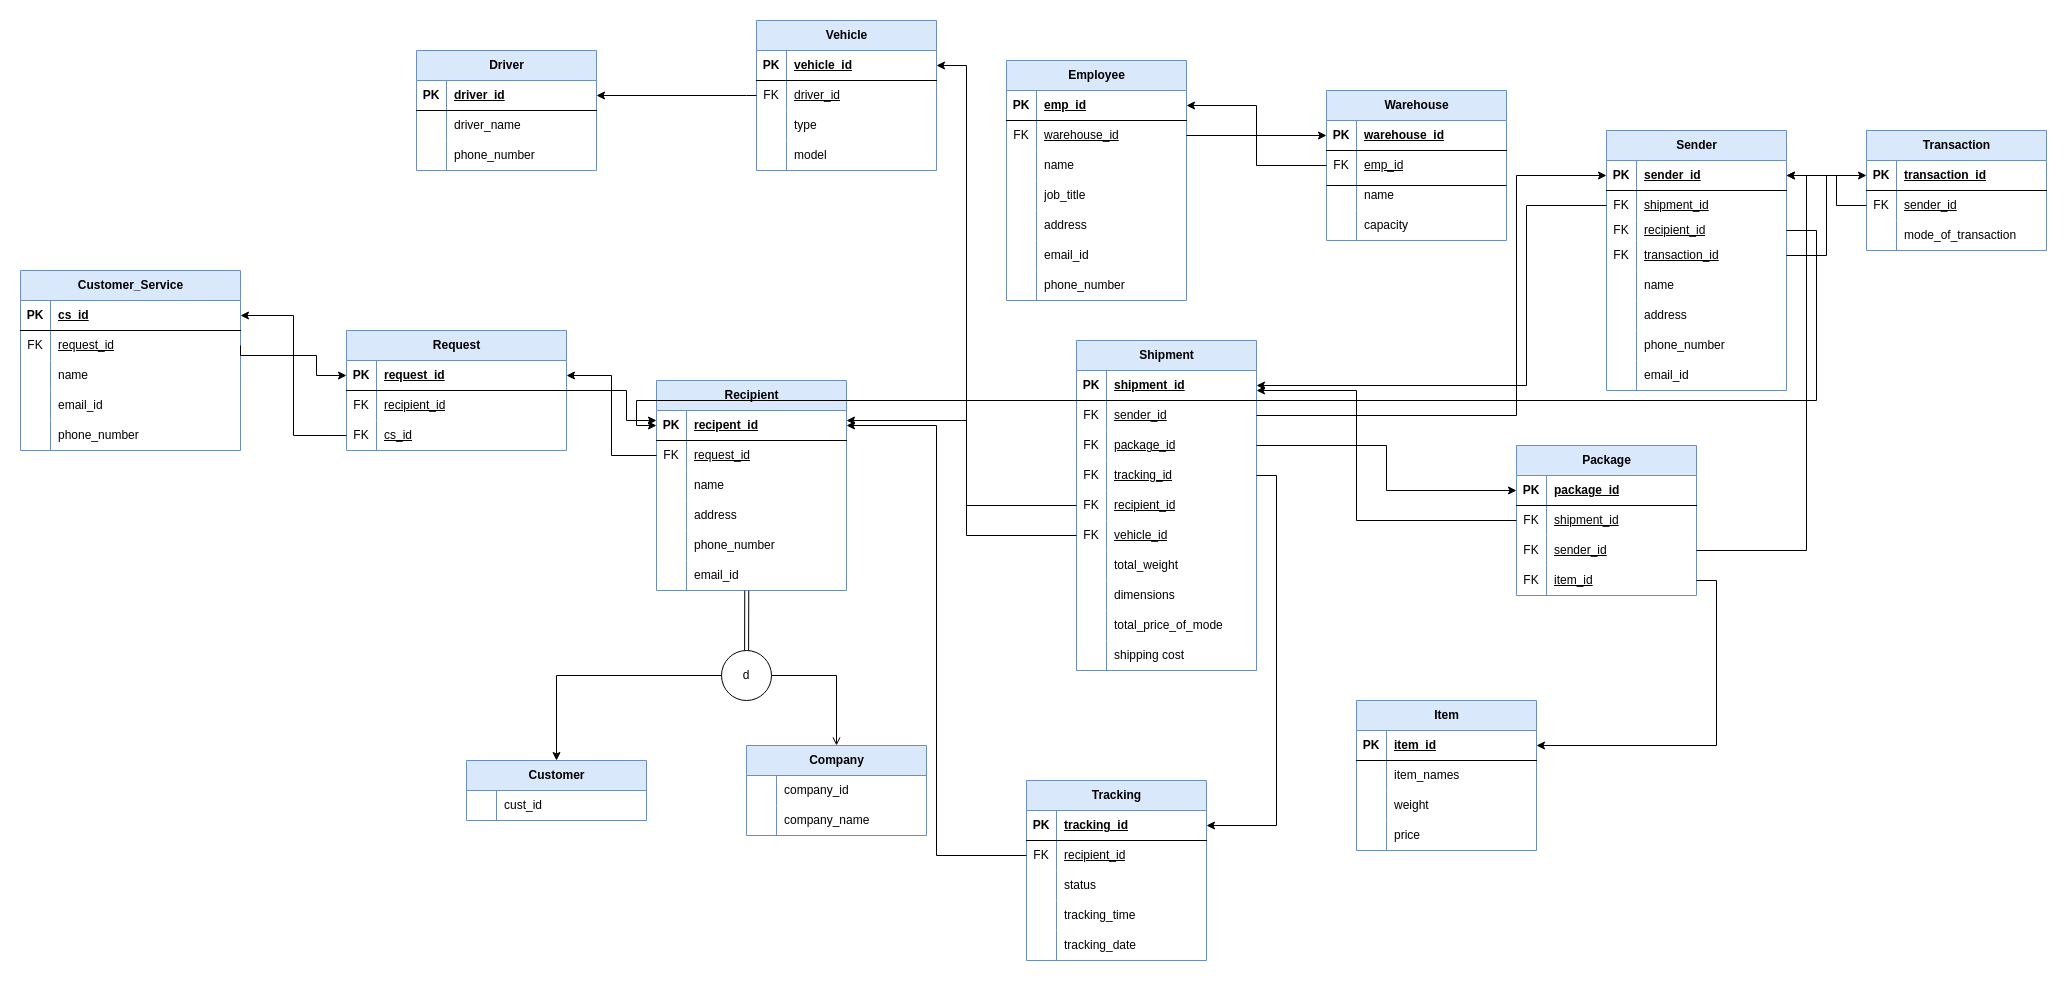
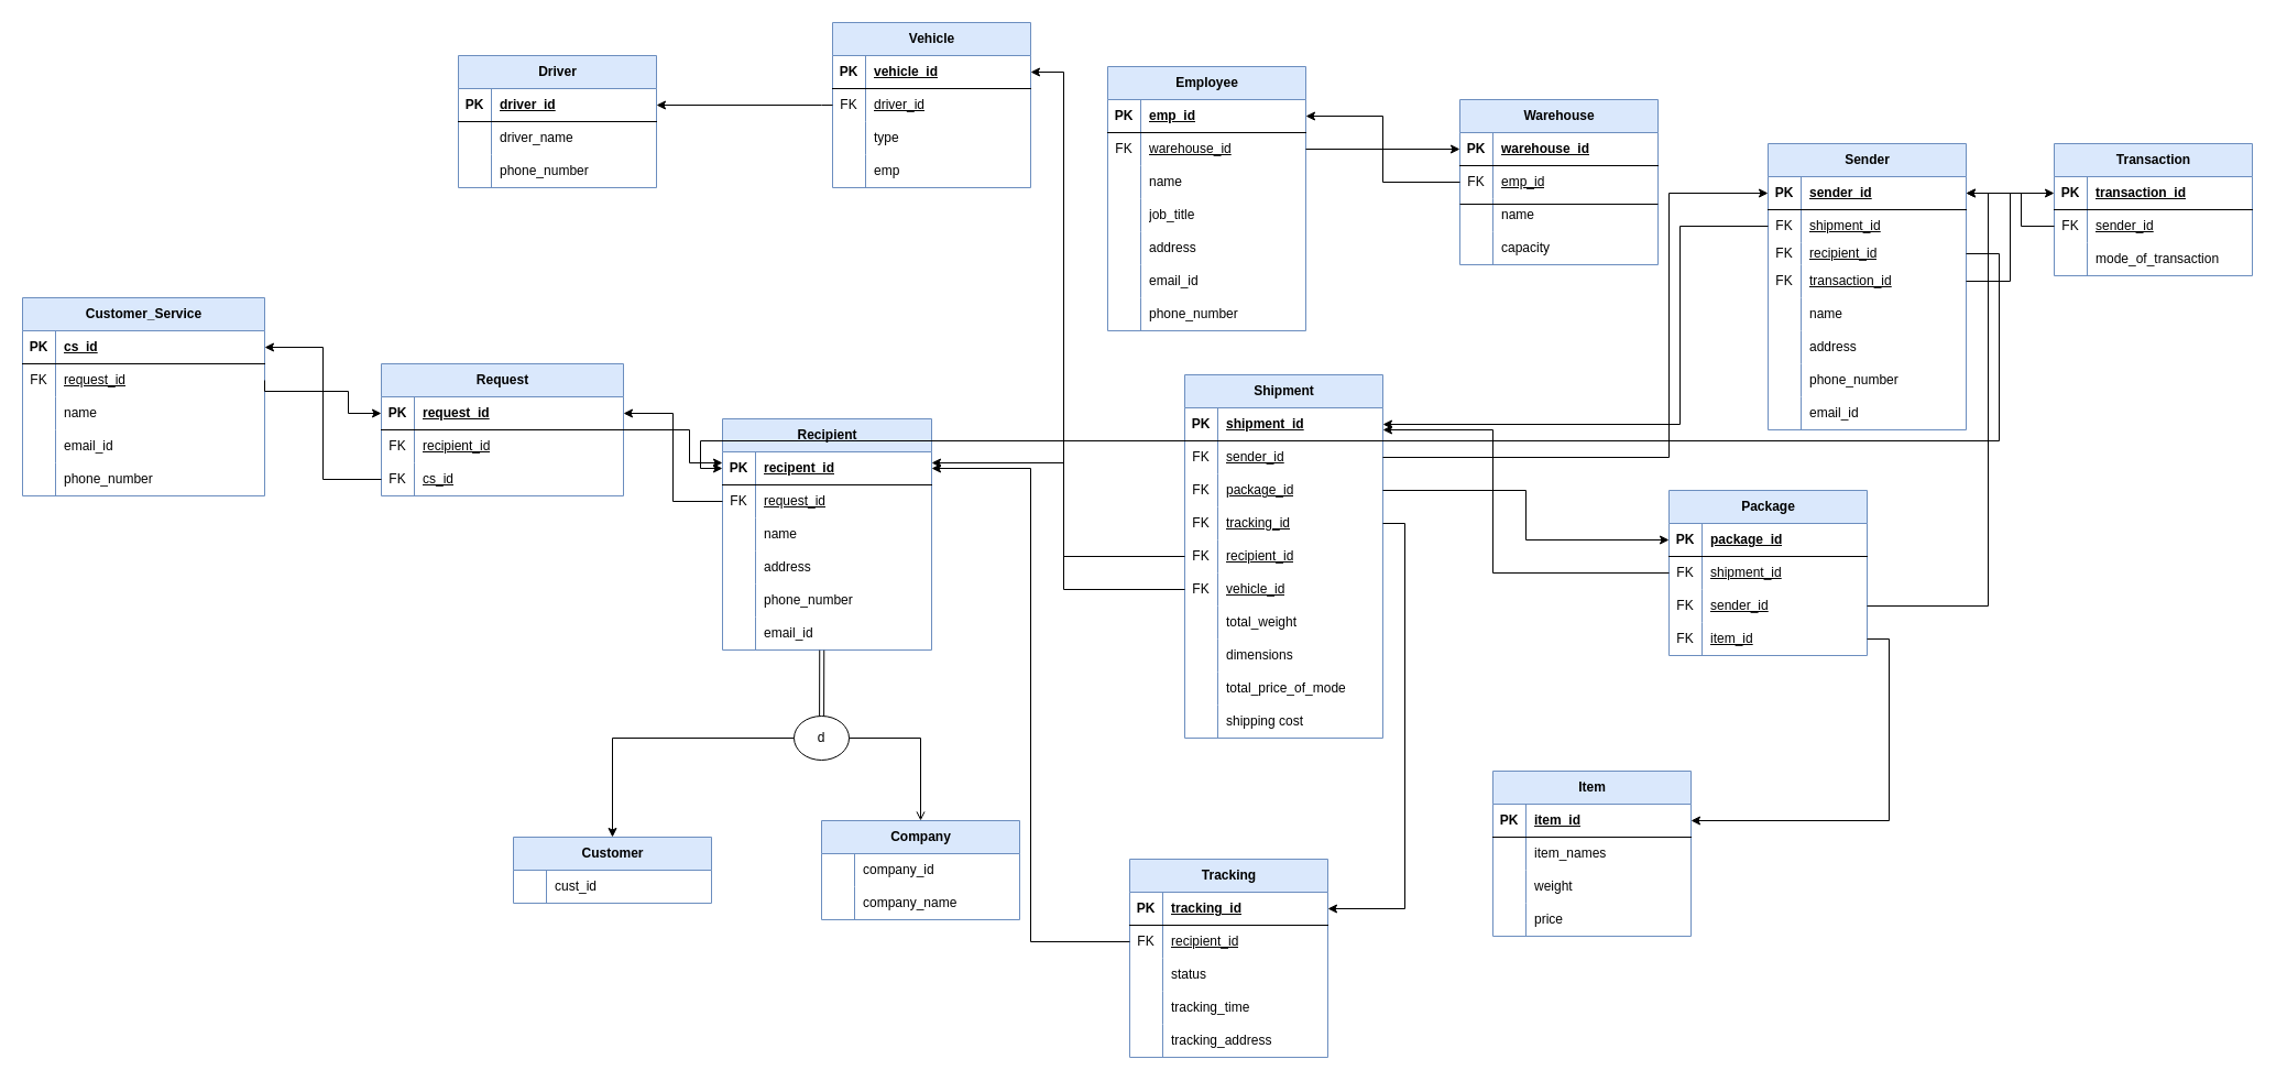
- <mxCell id="86" value="model" style="shape=partialRectangle;connectable=0;fillColor=none;top=0;left=0;bottom=0;right=0;align=left;spacingLeft=6;overflow=hidden;whiteSpace=wrap;html=1;" parent="84" vertex="1"><mxGeometry x="30" width="150" height="30" as="geometry"><mxRectangle width="150" height="30" as="alternateBounds" /></mxGeometry></mxCell>
+ <mxCell id="86" value="emp" style="shape=partialRectangle;connectable=0;fillColor=none;top=0;left=0;bottom=0;right=0;align=left;spacingLeft=6;overflow=hidden;whiteSpace=wrap;html=1;" parent="84" vertex="1"><mxGeometry x="30" width="150" height="30" as="geometry"><mxRectangle width="150" height="30" as="alternateBounds" /></mxGeometry></mxCell>
- <mxCell id="158" value="d" style="ellipse;whiteSpace=wrap;html=1;aspect=fixed;" parent="138" vertex="1"><mxGeometry x="255" y="270" width="50" height="50" as="geometry" /></mxCell>
+ <mxCell id="158" value="d" style="ellipse;whiteSpace=wrap;html=1;aspect=fixed;" parent="138" vertex="1"><mxGeometry x="255" y="270" width="50" height="40" as="geometry" /></mxCell>
- <mxCell id="73" value="tracking_date" style="shape=partialRectangle;connectable=0;fillColor=none;top=0;left=0;bottom=0;right=0;align=left;spacingLeft=6;overflow=hidden;whiteSpace=wrap;html=1;" parent="71" vertex="1"><mxGeometry x="30" width="150" height="30" as="geometry"><mxRectangle width="150" height="30" as="alternateBounds" /></mxGeometry></mxCell>
+ <mxCell id="73" value="tracking_address" style="shape=partialRectangle;connectable=0;fillColor=none;top=0;left=0;bottom=0;right=0;align=left;spacingLeft=6;overflow=hidden;whiteSpace=wrap;html=1;" parent="71" vertex="1"><mxGeometry x="30" width="150" height="30" as="geometry"><mxRectangle width="150" height="30" as="alternateBounds" /></mxGeometry></mxCell>
